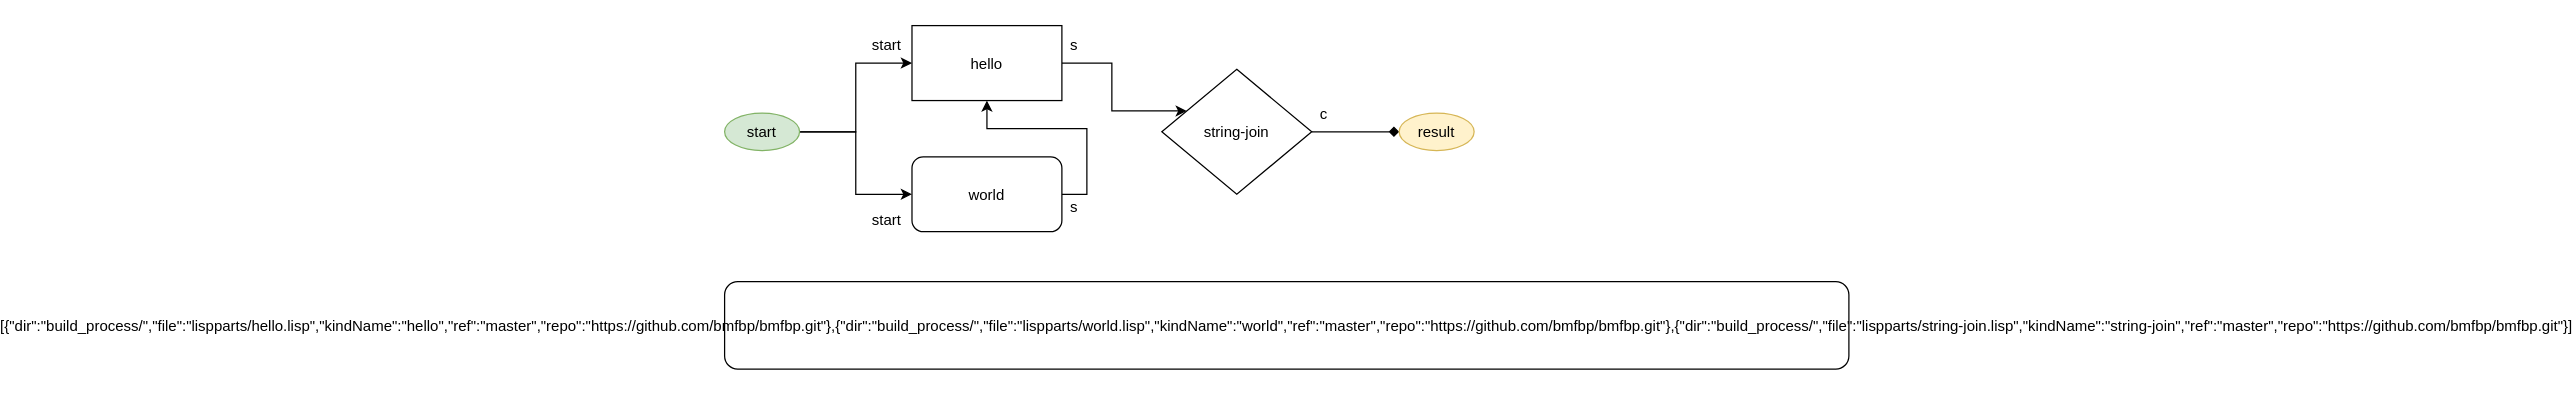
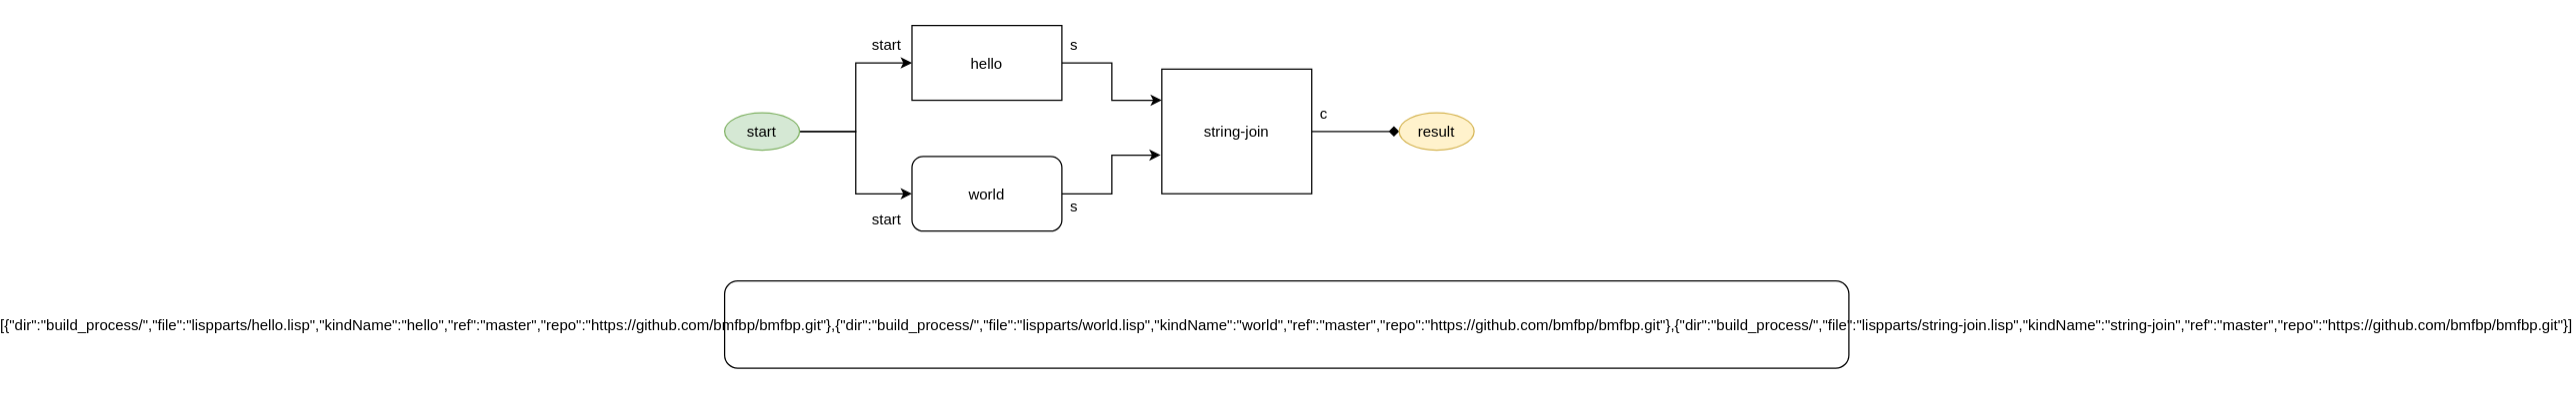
- <mxCell id="4" style="edgeStyle=orthogonalEdgeStyle;rounded=0;orthogonalLoop=1;jettySize=auto;html=1;exitX=1;exitY=0.5;exitDx=0;exitDy=0;" parent="1" source="5" target="3" edge="1"><mxGeometry relative="1" as="geometry" /></mxCell>
+ <mxCell id="4" style="edgeStyle=orthogonalEdgeStyle;rounded=0;orthogonalLoop=1;jettySize=auto;html=1;exitX=1;exitY=0.5;exitDx=0;exitDy=0;entryX=-0.008;entryY=0.69;entryDx=0;entryDy=0;entryPerimeter=0;" parent="1" source="5" target="7" edge="1"><mxGeometry relative="1" as="geometry" /></mxCell>
- <mxCell id="7" value="string-join" style="rhombus;" parent="1" vertex="1"><mxGeometry x="370" y="55" width="120" height="100" as="geometry" /></mxCell>
+ <mxCell id="7" value="string-join" style="rounded=0;" parent="1" vertex="1"><mxGeometry x="370" y="55" width="120" height="100" as="geometry" /></mxCell>
